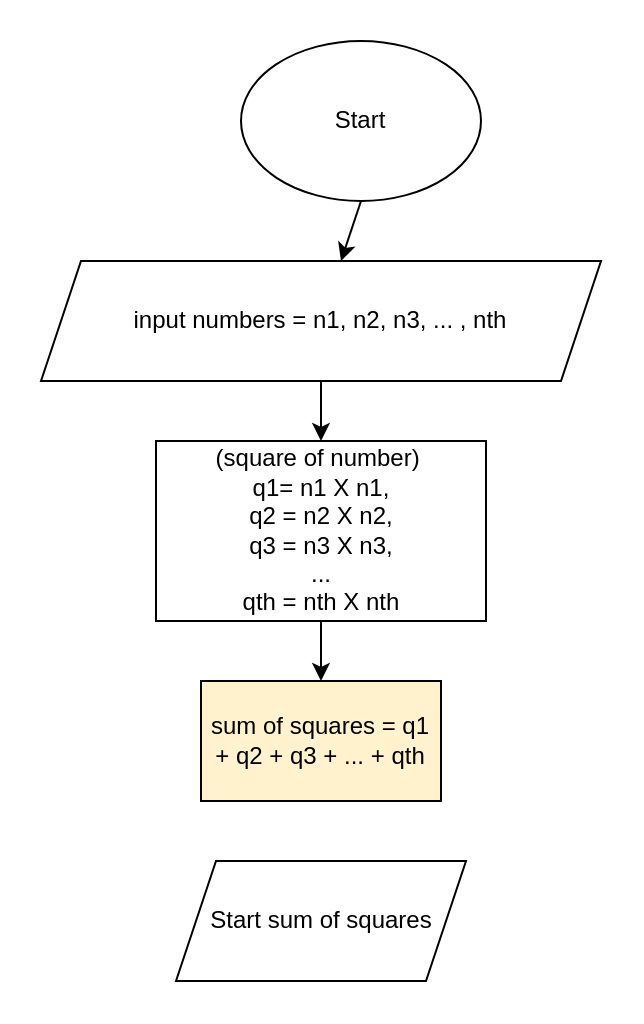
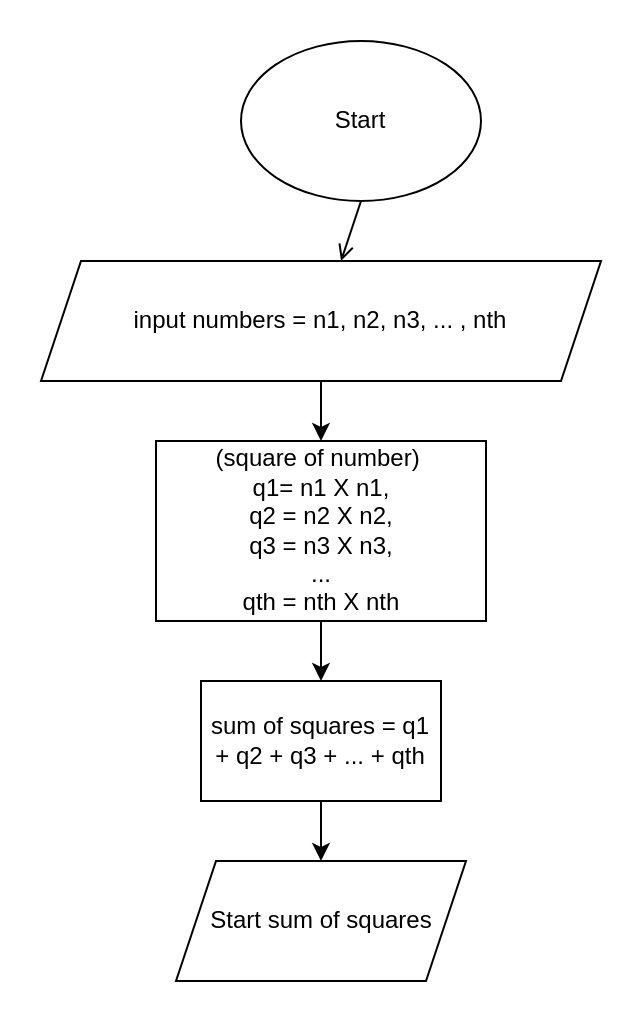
- <mxCell id="5" value="" style="endArrow=classic;html=1;rounded=0;exitX=0.5;exitY=1;exitDx=0;exitDy=0;" edge="1" parent="1" source="2" target="3"><mxGeometry width="50" height="50" relative="1" as="geometry"><mxPoint x="230" y="230" as="sourcePoint" /><mxPoint x="280" y="180" as="targetPoint" /></mxGeometry></mxCell>
+ <mxCell id="5" value="" style="endArrow=open;html=1;rounded=0;exitX=0.5;exitY=1;exitDx=0;exitDy=0;" edge="1" parent="1" source="2" target="3"><mxGeometry width="50" height="50" relative="1" as="geometry"><mxPoint x="230" y="230" as="sourcePoint" /><mxPoint x="280" y="180" as="targetPoint" /></mxGeometry></mxCell>
- <mxCell id="7" value="sum of squares = q1 + q2 + q3 + ... + qth" style="rounded=0;whiteSpace=wrap;html=1;fillColor=#fff2cc;" vertex="1" parent="1"><mxGeometry x="100" y="340" width="120" height="60" as="geometry" /></mxCell>
+ <mxCell id="7" value="sum of squares = q1 + q2 + q3 + ... + qth" style="rounded=0;whiteSpace=wrap;html=1;" vertex="1" parent="1"><mxGeometry x="100" y="340" width="120" height="60" as="geometry" /></mxCell>
+ <mxCell id="10" value="" style="endArrow=classic;html=1;rounded=0;entryX=0.5;entryY=0;entryDx=0;entryDy=0;exitX=0.5;exitY=1;exitDx=0;exitDy=0;" edge="1" parent="1" source="7" target="8"><mxGeometry width="50" height="50" relative="1" as="geometry"><mxPoint x="230" y="290" as="sourcePoint" /><mxPoint x="280" y="240" as="targetPoint" /></mxGeometry></mxCell>
